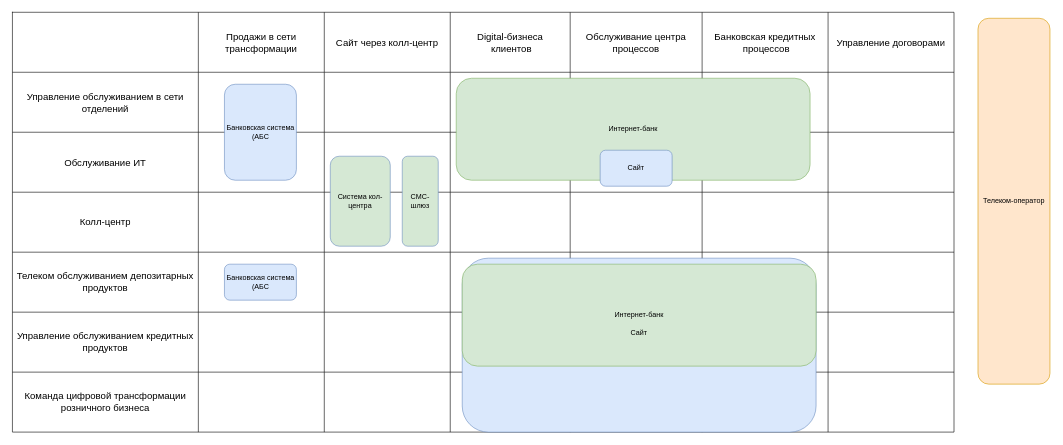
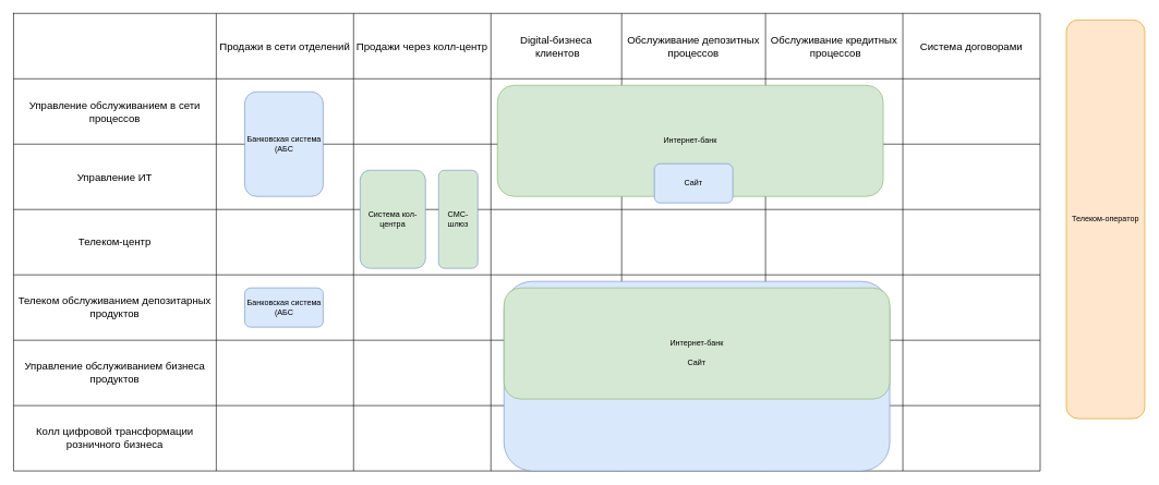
- <mxCell id="5" value="Продажи в сети трансформации" style="shape=partialRectangle;html=1;whiteSpace=wrap;connectable=0;strokeColor=inherit;overflow=hidden;fillColor=none;top=0;left=0;bottom=0;right=0;pointerEvents=1;fontSize=16;" parent="3" vertex="1"><mxGeometry x="310" width="210" height="100" as="geometry"><mxRectangle width="210" height="100" as="alternateBounds" /></mxGeometry></mxCell>
+ <mxCell id="5" value="Продажи в сети отделений" style="shape=partialRectangle;html=1;whiteSpace=wrap;connectable=0;strokeColor=inherit;overflow=hidden;fillColor=none;top=0;left=0;bottom=0;right=0;pointerEvents=1;fontSize=16;" parent="3" vertex="1"><mxGeometry x="310" width="210" height="100" as="geometry"><mxRectangle width="210" height="100" as="alternateBounds" /></mxGeometry></mxCell>
- <mxCell id="6" value="Сайт через колл-центр" style="shape=partialRectangle;html=1;whiteSpace=wrap;connectable=0;strokeColor=inherit;overflow=hidden;fillColor=none;top=0;left=0;bottom=0;right=0;pointerEvents=1;fontSize=16;" parent="3" vertex="1"><mxGeometry x="520" width="210" height="100" as="geometry"><mxRectangle width="210" height="100" as="alternateBounds" /></mxGeometry></mxCell>
+ <mxCell id="6" value="Продажи через колл-центр" style="shape=partialRectangle;html=1;whiteSpace=wrap;connectable=0;strokeColor=inherit;overflow=hidden;fillColor=none;top=0;left=0;bottom=0;right=0;pointerEvents=1;fontSize=16;" parent="3" vertex="1"><mxGeometry x="520" width="210" height="100" as="geometry"><mxRectangle width="210" height="100" as="alternateBounds" /></mxGeometry></mxCell>
- <mxCell id="8" value="Обслуживание центра процессов" style="shape=partialRectangle;html=1;whiteSpace=wrap;connectable=0;strokeColor=inherit;overflow=hidden;fillColor=none;top=0;left=0;bottom=0;right=0;pointerEvents=1;fontSize=16;" parent="3" vertex="1"><mxGeometry x="930" width="220" height="100" as="geometry"><mxRectangle width="220" height="100" as="alternateBounds" /></mxGeometry></mxCell>
+ <mxCell id="8" value="Обслуживание депозитных процессов" style="shape=partialRectangle;html=1;whiteSpace=wrap;connectable=0;strokeColor=inherit;overflow=hidden;fillColor=none;top=0;left=0;bottom=0;right=0;pointerEvents=1;fontSize=16;" parent="3" vertex="1"><mxGeometry x="930" width="220" height="100" as="geometry"><mxRectangle width="220" height="100" as="alternateBounds" /></mxGeometry></mxCell>
- <mxCell id="9" value="Банковская кредитных&lt;div&gt;&amp;nbsp;процессов&lt;/div&gt;" style="shape=partialRectangle;html=1;whiteSpace=wrap;connectable=0;strokeColor=inherit;overflow=hidden;fillColor=none;top=0;left=0;bottom=0;right=0;pointerEvents=1;fontSize=16;" parent="3" vertex="1"><mxGeometry x="1150" width="210" height="100" as="geometry"><mxRectangle width="210" height="100" as="alternateBounds" /></mxGeometry></mxCell>
+ <mxCell id="9" value="Обслуживание кредитных&lt;div&gt;&amp;nbsp;процессов&lt;/div&gt;" style="shape=partialRectangle;html=1;whiteSpace=wrap;connectable=0;strokeColor=inherit;overflow=hidden;fillColor=none;top=0;left=0;bottom=0;right=0;pointerEvents=1;fontSize=16;" parent="3" vertex="1"><mxGeometry x="1150" width="210" height="100" as="geometry"><mxRectangle width="210" height="100" as="alternateBounds" /></mxGeometry></mxCell>
- <mxCell id="10" value="Управление договорами" style="shape=partialRectangle;html=1;whiteSpace=wrap;connectable=0;strokeColor=inherit;overflow=hidden;fillColor=none;top=0;left=0;bottom=0;right=0;pointerEvents=1;fontSize=16;" parent="3" vertex="1"><mxGeometry x="1360" width="210" height="100" as="geometry"><mxRectangle width="210" height="100" as="alternateBounds" /></mxGeometry></mxCell>
+ <mxCell id="10" value="Система договорами" style="shape=partialRectangle;html=1;whiteSpace=wrap;connectable=0;strokeColor=inherit;overflow=hidden;fillColor=none;top=0;left=0;bottom=0;right=0;pointerEvents=1;fontSize=16;" parent="3" vertex="1"><mxGeometry x="1360" width="210" height="100" as="geometry"><mxRectangle width="210" height="100" as="alternateBounds" /></mxGeometry></mxCell>
- <mxCell id="12" value="Управление обслуживанием в сети отделений" style="shape=partialRectangle;html=1;whiteSpace=wrap;connectable=0;strokeColor=inherit;overflow=hidden;fillColor=none;top=0;left=0;bottom=0;right=0;pointerEvents=1;fontSize=16;" parent="11" vertex="1"><mxGeometry width="310" height="100" as="geometry"><mxRectangle width="310" height="100" as="alternateBounds" /></mxGeometry></mxCell>
+ <mxCell id="12" value="Управление обслуживанием в сети процессов" style="shape=partialRectangle;html=1;whiteSpace=wrap;connectable=0;strokeColor=inherit;overflow=hidden;fillColor=none;top=0;left=0;bottom=0;right=0;pointerEvents=1;fontSize=16;" parent="11" vertex="1"><mxGeometry width="310" height="100" as="geometry"><mxRectangle width="310" height="100" as="alternateBounds" /></mxGeometry></mxCell>
- <mxCell id="20" value="Обслуживание ИТ" style="shape=partialRectangle;html=1;whiteSpace=wrap;connectable=0;strokeColor=inherit;overflow=hidden;fillColor=none;top=0;left=0;bottom=0;right=0;pointerEvents=1;fontSize=16;" vertex="1" parent="19"><mxGeometry width="310" height="100" as="geometry"><mxRectangle width="310" height="100" as="alternateBounds" /></mxGeometry></mxCell>
+ <mxCell id="20" value="Управление ИТ" style="shape=partialRectangle;html=1;whiteSpace=wrap;connectable=0;strokeColor=inherit;overflow=hidden;fillColor=none;top=0;left=0;bottom=0;right=0;pointerEvents=1;fontSize=16;" vertex="1" parent="19"><mxGeometry width="310" height="100" as="geometry"><mxRectangle width="310" height="100" as="alternateBounds" /></mxGeometry></mxCell>
- <mxCell id="28" value="Колл-центр" style="shape=partialRectangle;html=1;whiteSpace=wrap;connectable=0;strokeColor=inherit;overflow=hidden;fillColor=none;top=0;left=0;bottom=0;right=0;pointerEvents=1;fontSize=16;" parent="27" vertex="1"><mxGeometry width="310" height="100" as="geometry"><mxRectangle width="310" height="100" as="alternateBounds" /></mxGeometry></mxCell>
+ <mxCell id="28" value="Телеком-центр" style="shape=partialRectangle;html=1;whiteSpace=wrap;connectable=0;strokeColor=inherit;overflow=hidden;fillColor=none;top=0;left=0;bottom=0;right=0;pointerEvents=1;fontSize=16;" parent="27" vertex="1"><mxGeometry width="310" height="100" as="geometry"><mxRectangle width="310" height="100" as="alternateBounds" /></mxGeometry></mxCell>
- <mxCell id="44" value="Управление обслуживанием кредитных продуктов" style="shape=partialRectangle;html=1;whiteSpace=wrap;connectable=0;strokeColor=inherit;overflow=hidden;fillColor=none;top=0;left=0;bottom=0;right=0;pointerEvents=1;fontSize=16;" parent="43" vertex="1"><mxGeometry width="310" height="100" as="geometry"><mxRectangle width="310" height="100" as="alternateBounds" /></mxGeometry></mxCell>
+ <mxCell id="44" value="Управление обслуживанием бизнеса продуктов" style="shape=partialRectangle;html=1;whiteSpace=wrap;connectable=0;strokeColor=inherit;overflow=hidden;fillColor=none;top=0;left=0;bottom=0;right=0;pointerEvents=1;fontSize=16;" parent="43" vertex="1"><mxGeometry width="310" height="100" as="geometry"><mxRectangle width="310" height="100" as="alternateBounds" /></mxGeometry></mxCell>
- <mxCell id="52" value="Команда цифровой трансформации розничного бизнеса" style="shape=partialRectangle;html=1;whiteSpace=wrap;connectable=0;strokeColor=inherit;overflow=hidden;fillColor=none;top=0;left=0;bottom=0;right=0;pointerEvents=1;fontSize=16;" parent="51" vertex="1"><mxGeometry width="310" height="100" as="geometry"><mxRectangle width="310" height="100" as="alternateBounds" /></mxGeometry></mxCell>
+ <mxCell id="52" value="Колл цифровой трансформации розничного бизнеса" style="shape=partialRectangle;html=1;whiteSpace=wrap;connectable=0;strokeColor=inherit;overflow=hidden;fillColor=none;top=0;left=0;bottom=0;right=0;pointerEvents=1;fontSize=16;" parent="51" vertex="1"><mxGeometry width="310" height="100" as="geometry"><mxRectangle width="310" height="100" as="alternateBounds" /></mxGeometry></mxCell>
